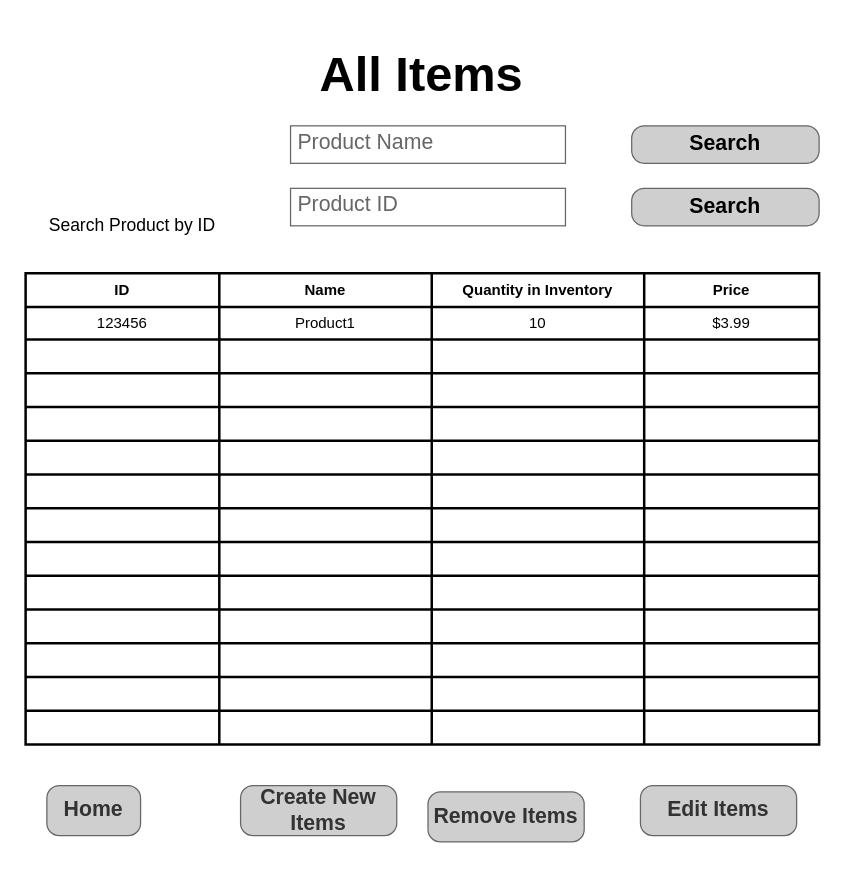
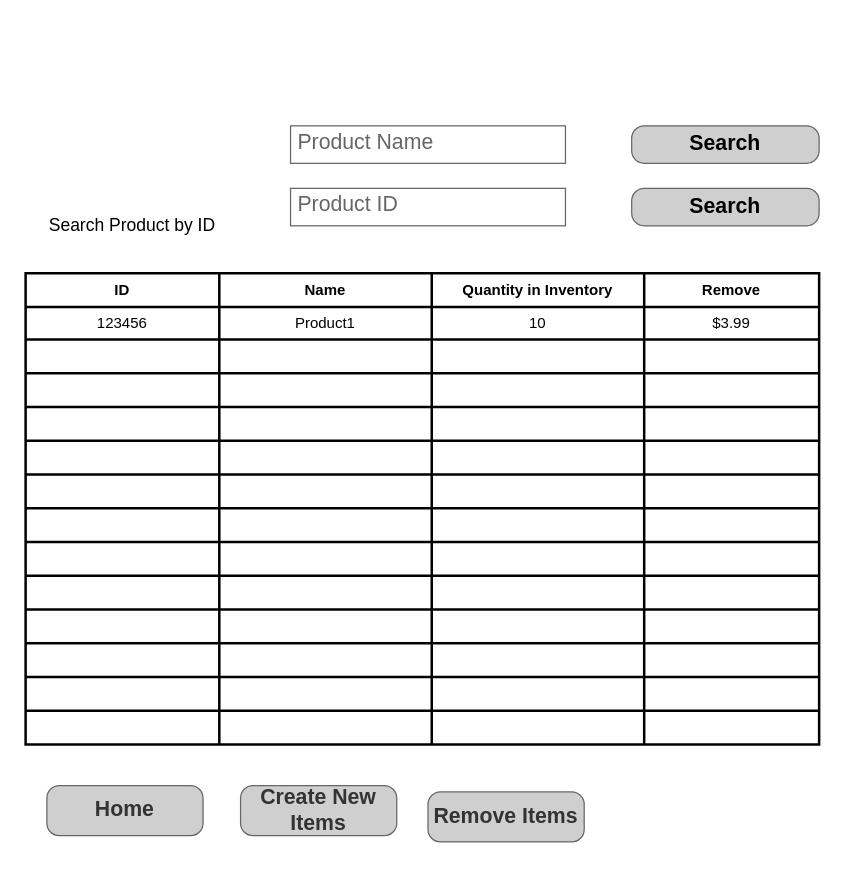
- <mxCell id="2" value="All Items" style="text;html=1;align=center;verticalAlign=middle;whiteSpace=wrap;rounded=1;fontStyle=1;fontSize=39;" parent="1" vertex="1"><mxGeometry x="162" y="20" width="350" height="80" as="geometry" /></mxCell>
- <mxCell id="8" value="Price" style="shape=partialRectangle;html=1;whiteSpace=wrap;connectable=0;fillColor=none;top=0;left=0;bottom=0;right=0;overflow=hidden;fontStyle=1;rounded=1;" parent="4" vertex="1"><mxGeometry x="495" width="140" height="27" as="geometry"><mxRectangle width="140" height="27" as="alternateBounds" /></mxGeometry></mxCell>
+ <mxCell id="8" value="Remove" style="shape=partialRectangle;html=1;whiteSpace=wrap;connectable=0;fillColor=none;top=0;left=0;bottom=0;right=0;overflow=hidden;fontStyle=1;rounded=1;" parent="4" vertex="1"><mxGeometry x="495" width="140" height="27" as="geometry"><mxRectangle width="140" height="27" as="alternateBounds" /></mxGeometry></mxCell>
- <mxCell id="74" value="Home" style="strokeWidth=1;shadow=0;dashed=0;align=center;html=1;shape=mxgraph.mockup.buttons.button;strokeColor=#666666;fontColor=#333333;mainText=;buttonStyle=round;fontSize=17;fontStyle=1;fillColor=#CFCFCF;whiteSpace=wrap;rounded=1;" parent="1" vertex="1"><mxGeometry x="37" y="628" width="75" height="40" as="geometry" /></mxCell>
+ <mxCell id="74" value="Home" style="strokeWidth=1;shadow=0;dashed=0;align=center;html=1;shape=mxgraph.mockup.buttons.button;strokeColor=#666666;fontColor=#333333;mainText=;buttonStyle=round;fontSize=17;fontStyle=1;fillColor=#CFCFCF;whiteSpace=wrap;rounded=1;" parent="1" vertex="1"><mxGeometry x="37" y="628" width="125" height="40" as="geometry" /></mxCell>
- <mxCell id="77" value="Edit Items" style="strokeWidth=1;shadow=0;dashed=0;align=center;html=1;shape=mxgraph.mockup.buttons.button;strokeColor=#666666;fontColor=#333333;mainText=;buttonStyle=round;fontSize=17;fontStyle=1;fillColor=#CFCFCF;whiteSpace=wrap;rounded=1;" parent="1" vertex="1"><mxGeometry x="512" y="628" width="125" height="40" as="geometry" /></mxCell>
